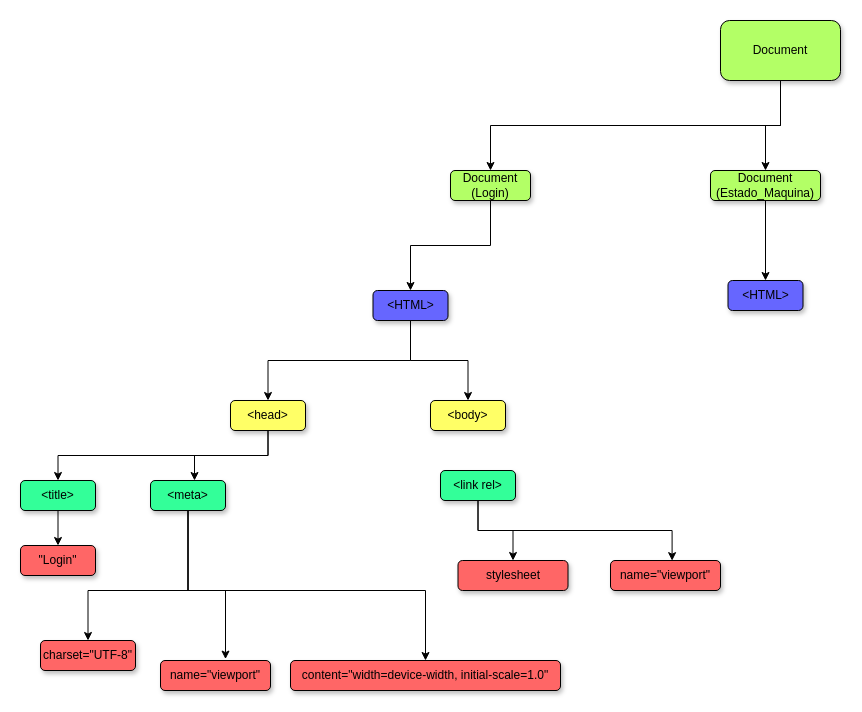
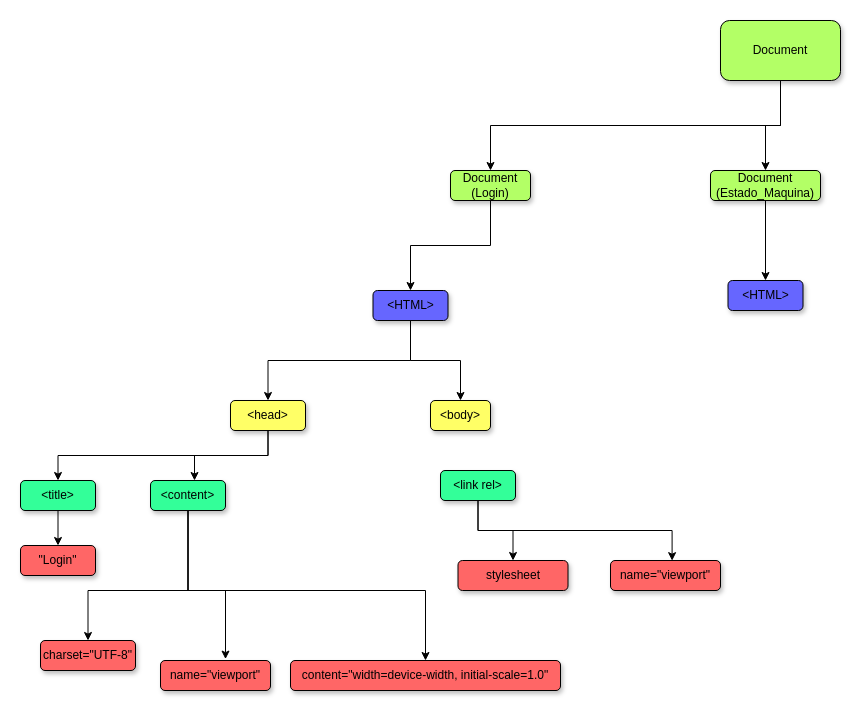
- <mxCell id="27" value="&amp;lt;body&amp;gt;" style="rounded=1;whiteSpace=wrap;html=1;shadow=1;fillColor=#FFFF66;" vertex="1" parent="1"><mxGeometry x="430" y="400" width="75" height="30" as="geometry" /></mxCell>
+ <mxCell id="27" value="&amp;lt;body&amp;gt;" style="rounded=1;whiteSpace=wrap;html=1;shadow=1;fillColor=#FFFF66;" vertex="1" parent="1"><mxGeometry x="430" y="400" width="60" height="30" as="geometry" /></mxCell>
- <mxCell id="19" value="&amp;lt;meta&amp;gt;" style="rounded=1;whiteSpace=wrap;html=1;shadow=1;fillColor=#33FF99;" vertex="1" parent="1"><mxGeometry x="150" y="480" width="75" height="30" as="geometry" /></mxCell>
+ <mxCell id="19" value="&amp;lt;content&amp;gt;" style="rounded=1;whiteSpace=wrap;html=1;shadow=1;fillColor=#33FF99;" vertex="1" parent="1"><mxGeometry x="150" y="480" width="75" height="30" as="geometry" /></mxCell>
